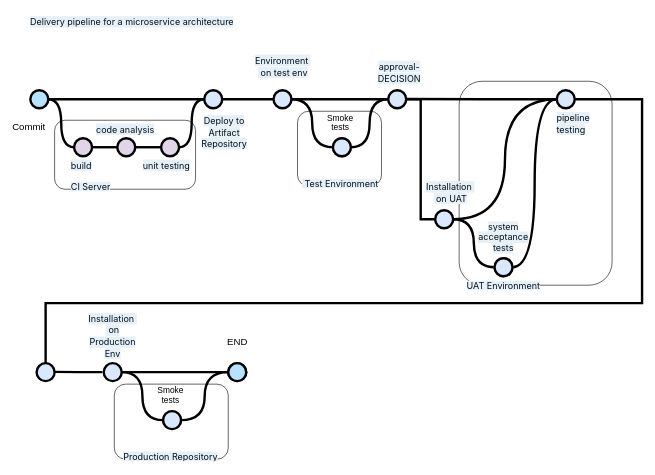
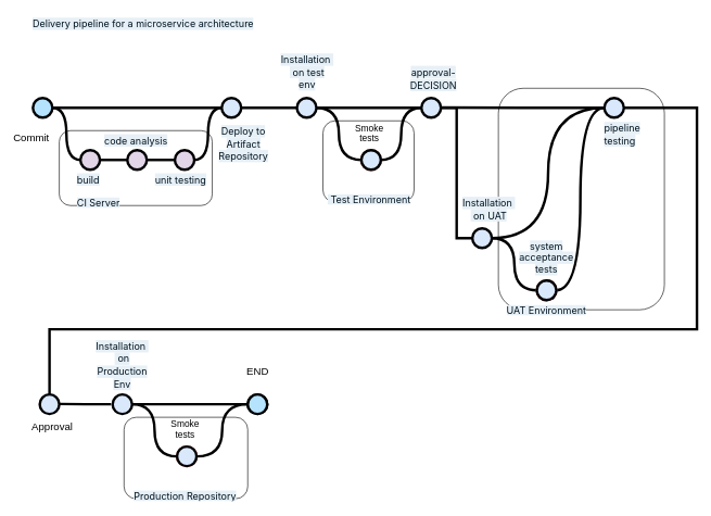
- <mxCell id="34" value="&lt;span style=&quot;color: rgb(0, 20, 33); font-family: -apple-system, BlinkMacSystemFont, &amp;quot;Segoe UI&amp;quot;, Roboto, &amp;quot;Helvetica Neue&amp;quot;, Arial, &amp;quot;Noto Sans&amp;quot;, &amp;quot;Liberation Sans&amp;quot;, sans-serif, &amp;quot;Apple Color Emoji&amp;quot;, &amp;quot;Segoe UI Emoji&amp;quot;, &amp;quot;Segoe UI Symbol&amp;quot;, &amp;quot;Noto Color Emoji&amp;quot;; font-size: 15px; text-align: left; text-wrap: wrap; background-color: rgb(231, 240, 246);&quot;&gt;Environment&amp;nbsp;&lt;/span&gt;&lt;div&gt;&lt;span style=&quot;color: rgb(0, 20, 33); font-family: -apple-system, BlinkMacSystemFont, &amp;quot;Segoe UI&amp;quot;, Roboto, &amp;quot;Helvetica Neue&amp;quot;, Arial, &amp;quot;Noto Sans&amp;quot;, &amp;quot;Liberation Sans&amp;quot;, sans-serif, &amp;quot;Apple Color Emoji&amp;quot;, &amp;quot;Segoe UI Emoji&amp;quot;, &amp;quot;Segoe UI Symbol&amp;quot;, &amp;quot;Noto Color Emoji&amp;quot;; font-size: 15px; text-align: left; text-wrap: wrap; background-color: rgb(231, 240, 246);&quot;&gt;&amp;nbsp;on test env&lt;/span&gt;&lt;/div&gt;" style="text;html=1;align=center;verticalAlign=middle;resizable=0;points=[];autosize=1;strokeColor=none;fillColor=none;fontSize=16;" vertex="1" parent="1"><mxGeometry x="420.5" y="85" width="100" height="50" as="geometry" /></mxCell>
+ <mxCell id="34" value="&lt;span style=&quot;color: rgb(0, 20, 33); font-family: -apple-system, BlinkMacSystemFont, &amp;quot;Segoe UI&amp;quot;, Roboto, &amp;quot;Helvetica Neue&amp;quot;, Arial, &amp;quot;Noto Sans&amp;quot;, &amp;quot;Liberation Sans&amp;quot;, sans-serif, &amp;quot;Apple Color Emoji&amp;quot;, &amp;quot;Segoe UI Emoji&amp;quot;, &amp;quot;Segoe UI Symbol&amp;quot;, &amp;quot;Noto Color Emoji&amp;quot;; font-size: 15px; text-align: left; text-wrap: wrap; background-color: rgb(231, 240, 246);&quot;&gt;Installation&amp;nbsp;&lt;/span&gt;&lt;div&gt;&lt;span style=&quot;color: rgb(0, 20, 33); font-family: -apple-system, BlinkMacSystemFont, &amp;quot;Segoe UI&amp;quot;, Roboto, &amp;quot;Helvetica Neue&amp;quot;, Arial, &amp;quot;Noto Sans&amp;quot;, &amp;quot;Liberation Sans&amp;quot;, sans-serif, &amp;quot;Apple Color Emoji&amp;quot;, &amp;quot;Segoe UI Emoji&amp;quot;, &amp;quot;Segoe UI Symbol&amp;quot;, &amp;quot;Noto Color Emoji&amp;quot;; font-size: 15px; text-align: left; text-wrap: wrap; background-color: rgb(231, 240, 246);&quot;&gt;&amp;nbsp;on test env&lt;/span&gt;&lt;/div&gt;" style="text;html=1;align=center;verticalAlign=middle;resizable=0;points=[];autosize=1;strokeColor=none;fillColor=none;fontSize=16;" vertex="1" parent="1"><mxGeometry x="420.5" y="85" width="100" height="50" as="geometry" /></mxCell>
+ <mxCell id="50" value="Approval" style="text;html=1;align=center;verticalAlign=middle;whiteSpace=wrap;rounded=0;fontSize=16;" vertex="1" parent="1"><mxGeometry x="30" y="640" width="100" height="30" as="geometry" /></mxCell>
